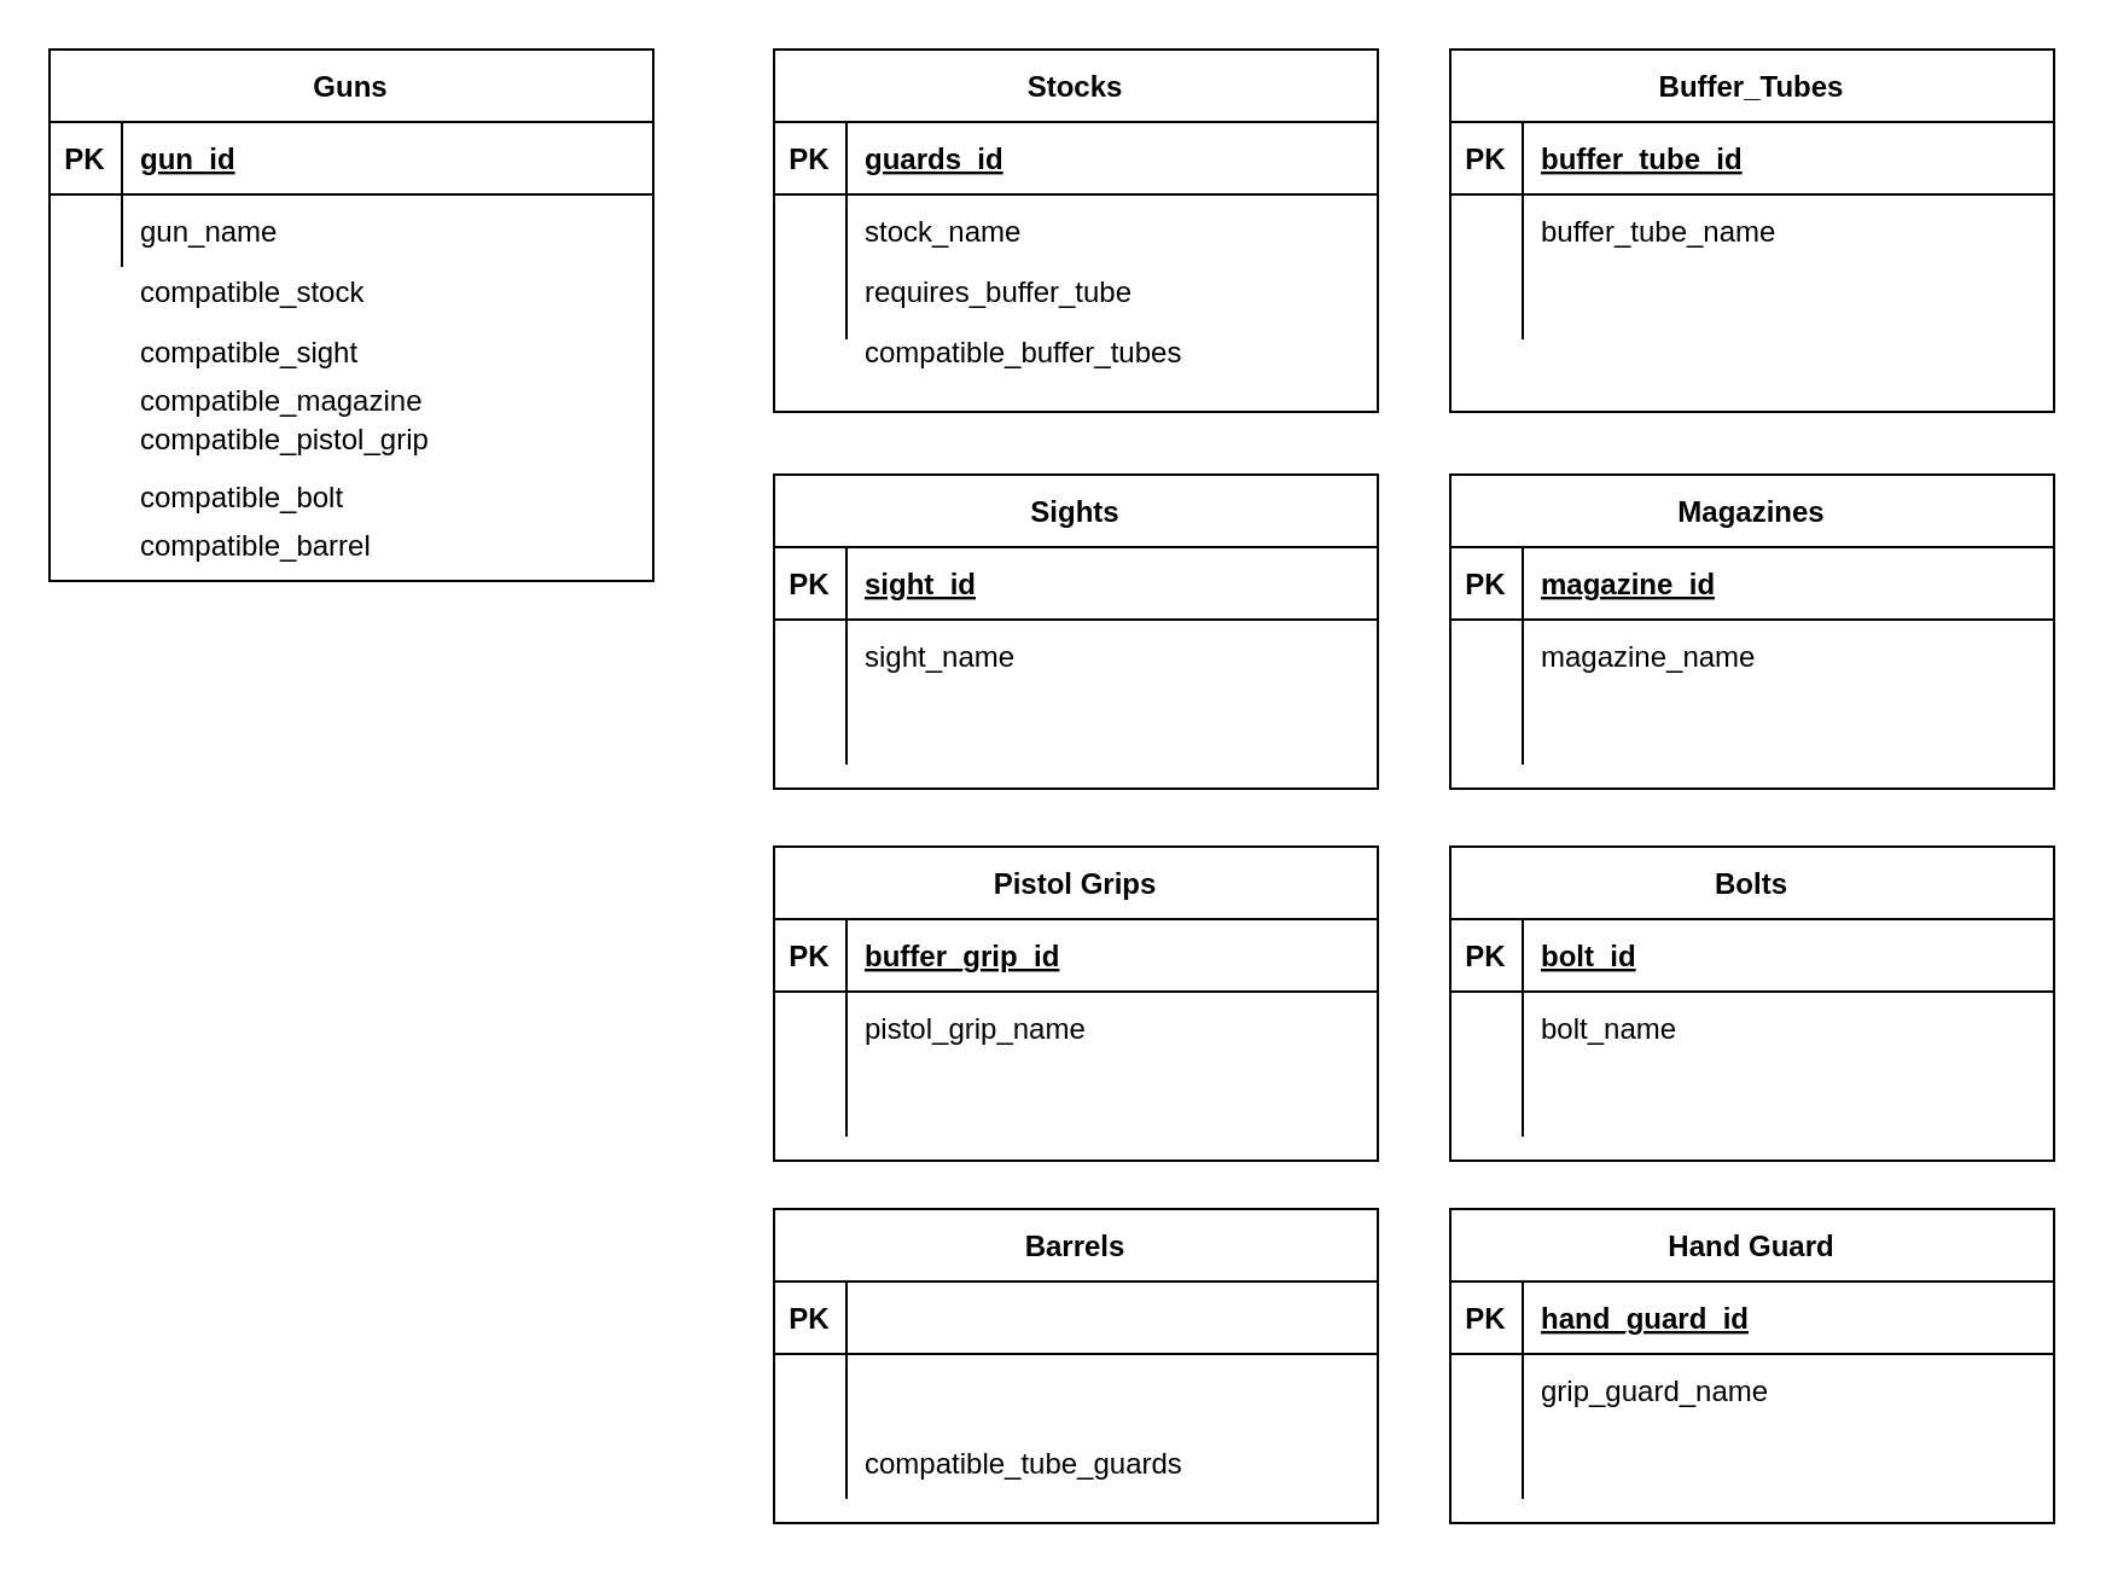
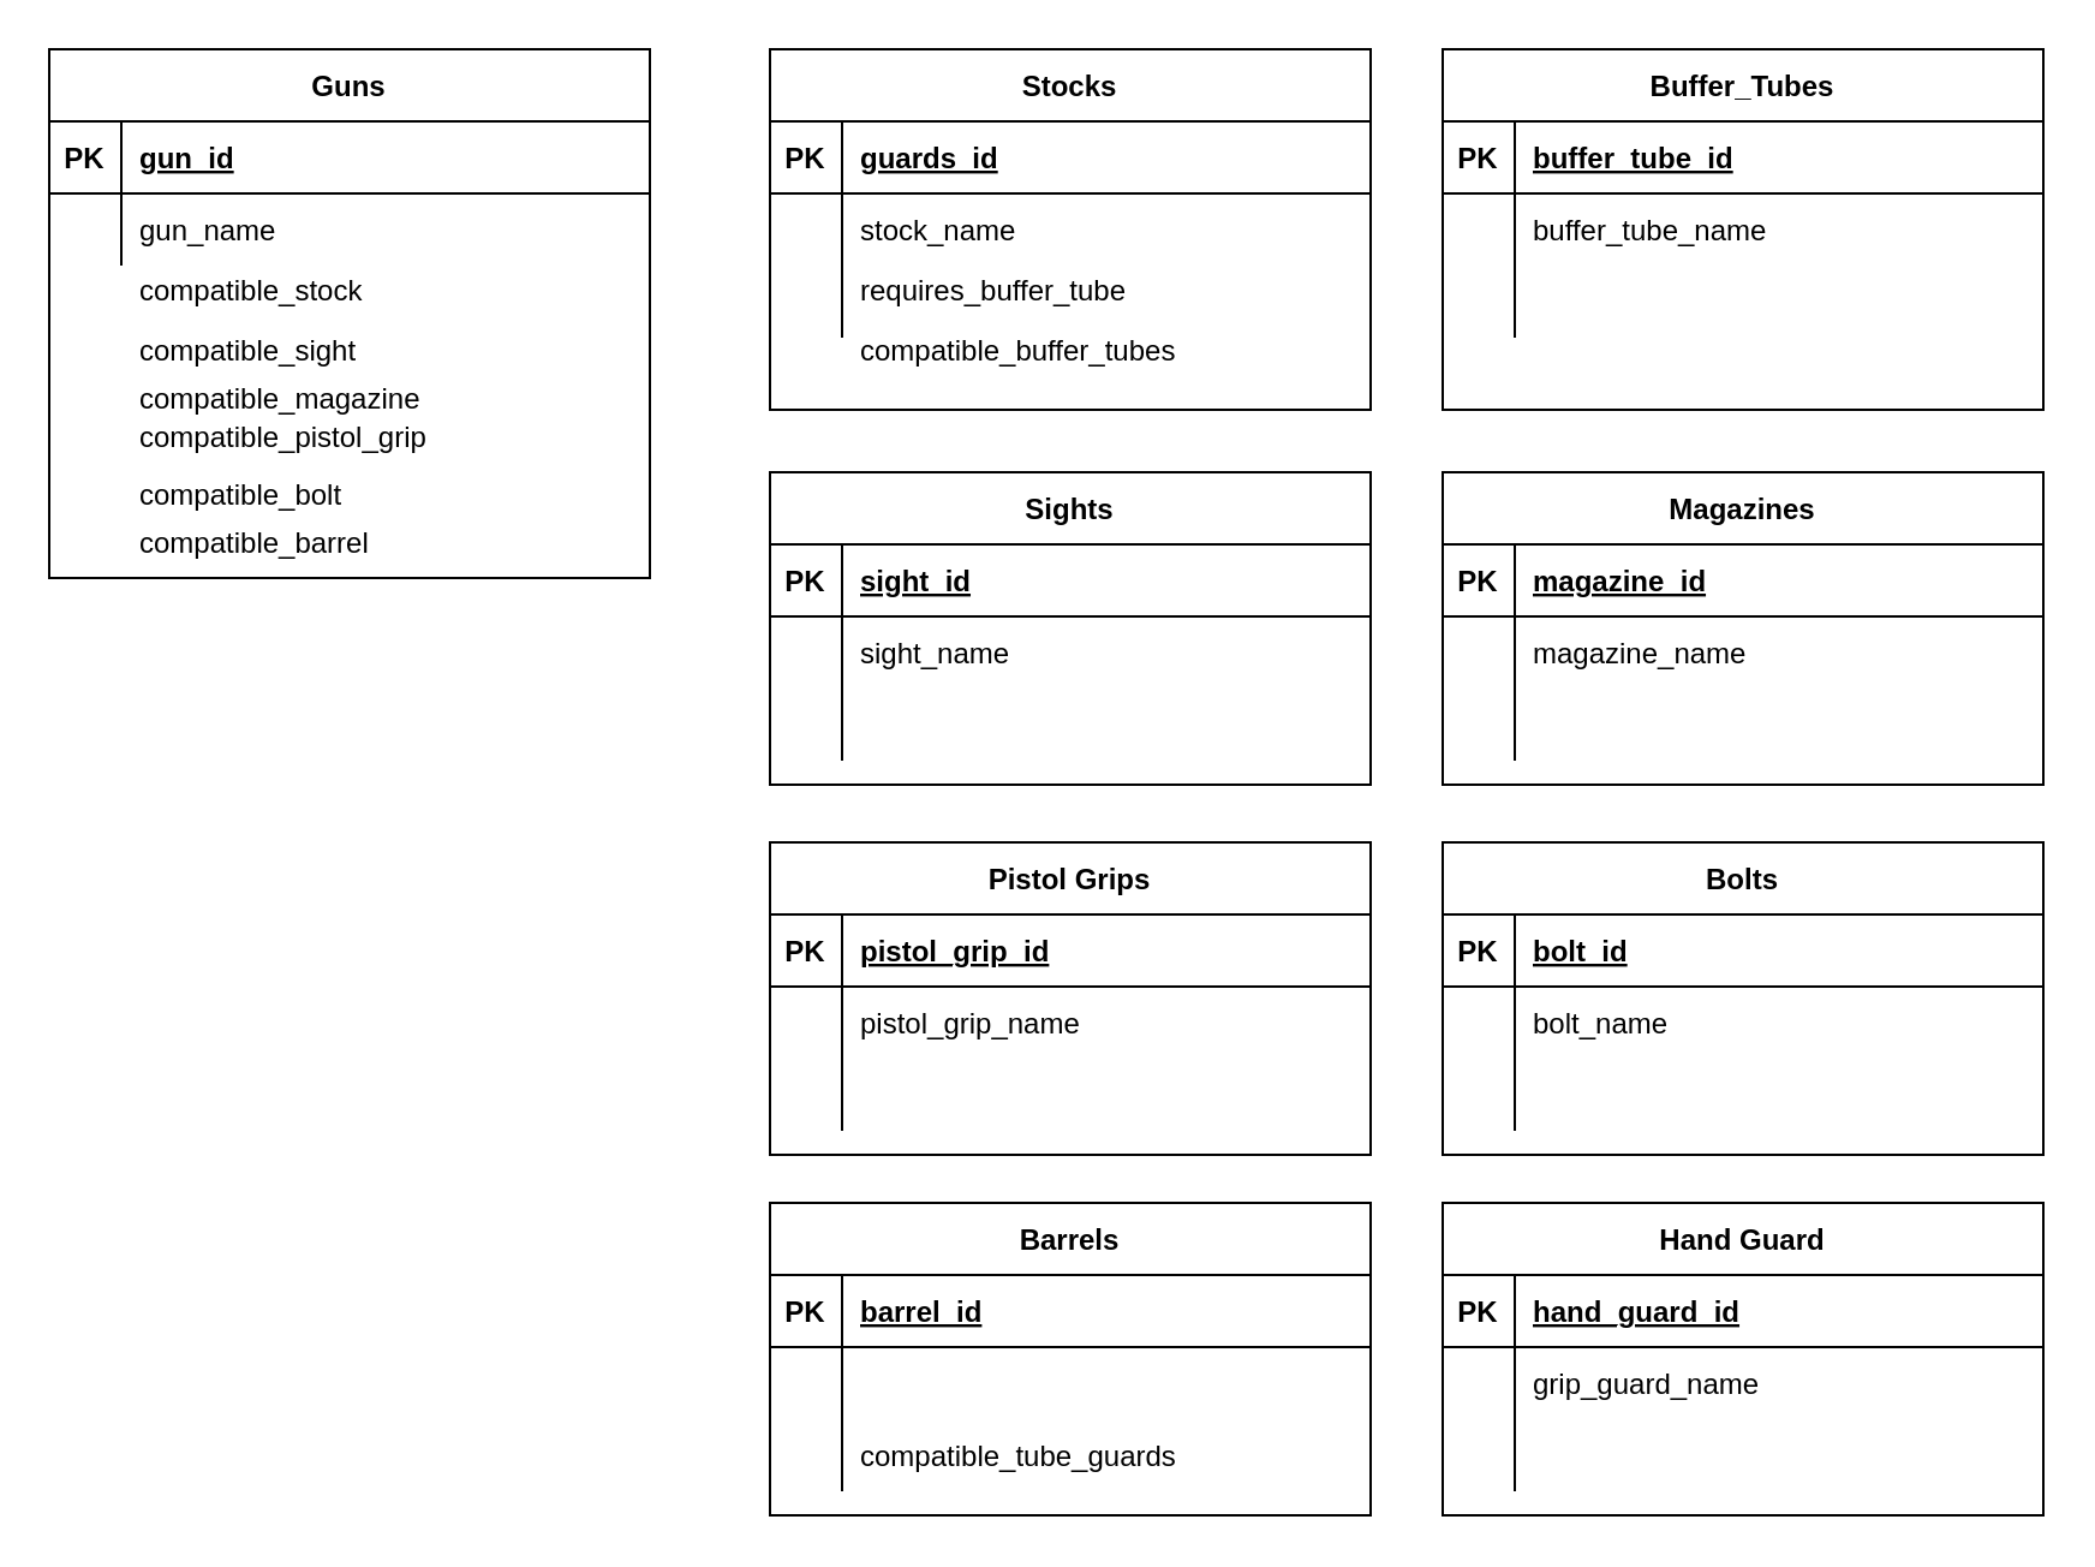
- <mxCell id="61" value="buffer_grip_id" style="shape=partialRectangle;overflow=hidden;connectable=0;fillColor=none;top=0;left=0;bottom=0;right=0;align=left;spacingLeft=6;fontStyle=5;" vertex="1" parent="59"><mxGeometry x="30" width="220" height="30" as="geometry" /></mxCell>
+ <mxCell id="61" value="pistol_grip_id" style="shape=partialRectangle;overflow=hidden;connectable=0;fillColor=none;top=0;left=0;bottom=0;right=0;align=left;spacingLeft=6;fontStyle=5;" vertex="1" parent="59"><mxGeometry x="30" width="220" height="30" as="geometry" /></mxCell>
+ <mxCell id="81" value="barrel_id" style="shape=partialRectangle;overflow=hidden;connectable=0;fillColor=none;top=0;left=0;bottom=0;right=0;align=left;spacingLeft=6;fontStyle=5;" vertex="1" parent="79"><mxGeometry x="30" width="220" height="30" as="geometry" /></mxCell>
